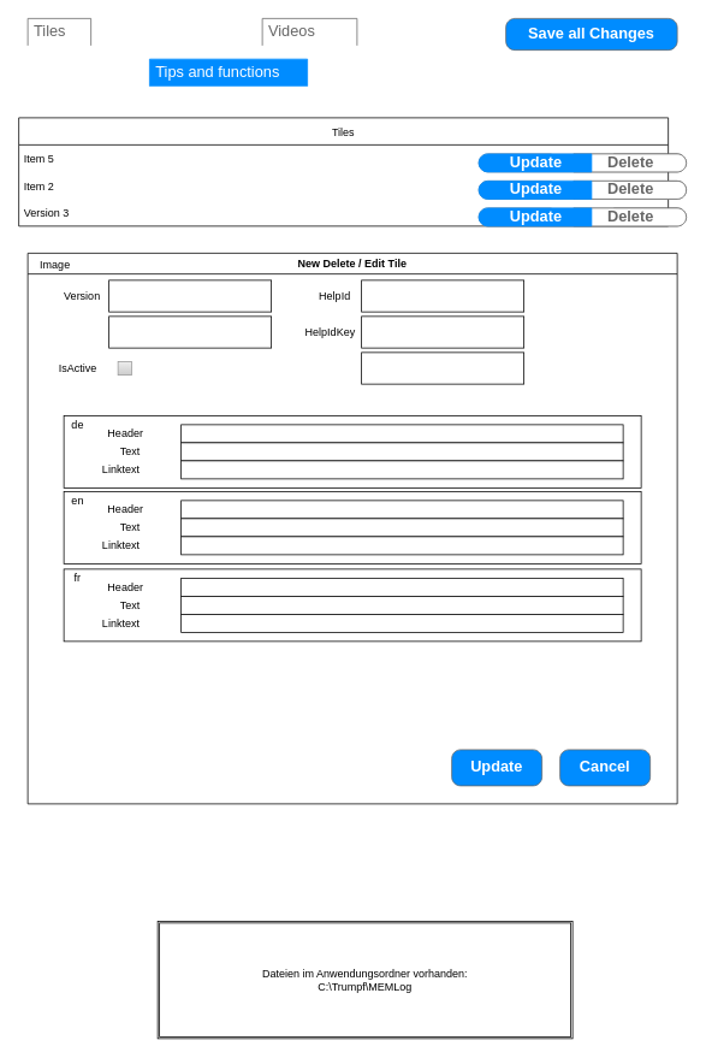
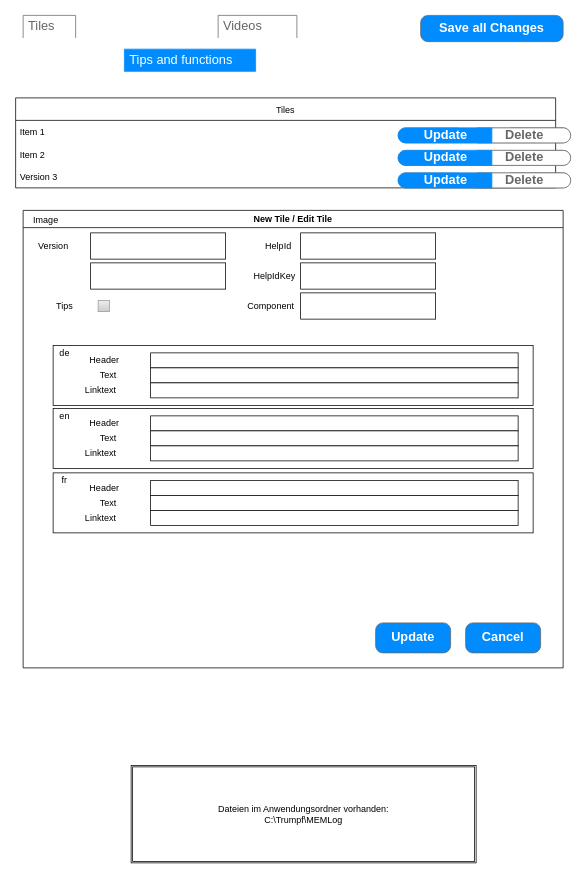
- <mxCell id="3" value="Item 5" style="text;strokeColor=none;fillColor=none;align=left;verticalAlign=middle;spacingLeft=4;spacingRight=4;overflow=hidden;points=[[0,0.5],[1,0.5]];portConstraint=eastwest;rotatable=0;container=0;" vertex="1" parent="2"><mxGeometry y="30" width="720" height="30" as="geometry" /></mxCell>
+ <mxCell id="3" value="Item 1" style="text;strokeColor=none;fillColor=none;align=left;verticalAlign=middle;spacingLeft=4;spacingRight=4;overflow=hidden;points=[[0,0.5],[1,0.5]];portConstraint=eastwest;rotatable=0;container=0;" vertex="1" parent="2"><mxGeometry y="30" width="720" height="30" as="geometry" /></mxCell>
- <mxCell id="6" value="New Delete / Edit Tile" style="swimlane;" vertex="1" parent="1"><mxGeometry x="30" y="280" width="720" height="610" as="geometry" /></mxCell>
+ <mxCell id="6" value="New Tile / Edit Tile" style="swimlane;" vertex="1" parent="1"><mxGeometry x="30" y="280" width="720" height="610" as="geometry" /></mxCell>
- <mxCell id="14" value="Version" style="text;html=1;align=center;verticalAlign=middle;resizable=0;points=[];autosize=1;strokeColor=none;fillColor=none;" vertex="1" parent="6"><mxGeometry x="30" y="37.5" width="60" height="20" as="geometry" /></mxCell>
+ <mxCell id="14" value="Version" style="text;html=1;align=center;verticalAlign=middle;resizable=0;points=[];autosize=1;strokeColor=none;fillColor=none;" vertex="1" parent="6"><mxGeometry x="10" y="37.5" width="60" height="20" as="geometry" /></mxCell>
- <mxCell id="17" value="IsActive&lt;br&gt;" style="text;html=1;align=center;verticalAlign=middle;resizable=0;points=[];autosize=1;strokeColor=none;fillColor=none;" vertex="1" parent="6"><mxGeometry x="25" y="117.5" width="60" height="20" as="geometry" /></mxCell>
+ <mxCell id="17" value="Tips&lt;br&gt;" style="text;html=1;align=center;verticalAlign=middle;resizable=0;points=[];autosize=1;strokeColor=none;fillColor=none;" vertex="1" parent="6"><mxGeometry x="25" y="117.5" width="60" height="20" as="geometry" /></mxCell>
+ <mxCell id="16" value="&lt;span&gt;Component&lt;/span&gt;" style="text;html=1;align=center;verticalAlign=middle;resizable=0;points=[];autosize=1;strokeColor=none;fillColor=none;" vertex="1" parent="6"><mxGeometry x="290" y="117.5" width="80" height="20" as="geometry" /></mxCell>
